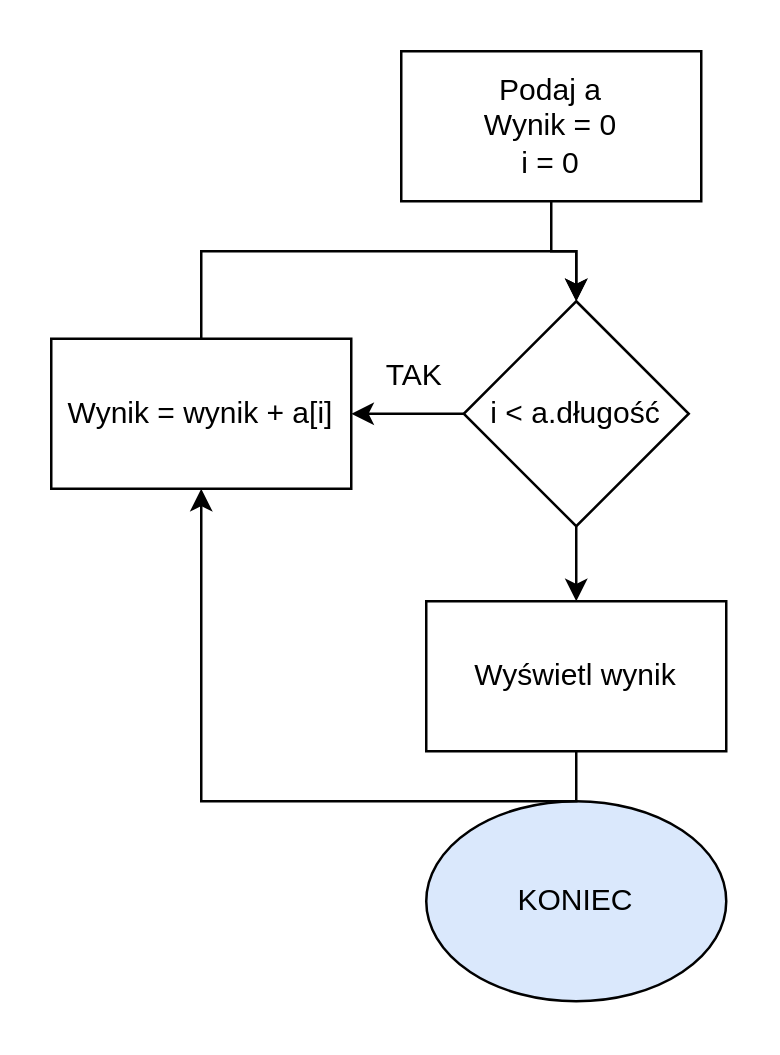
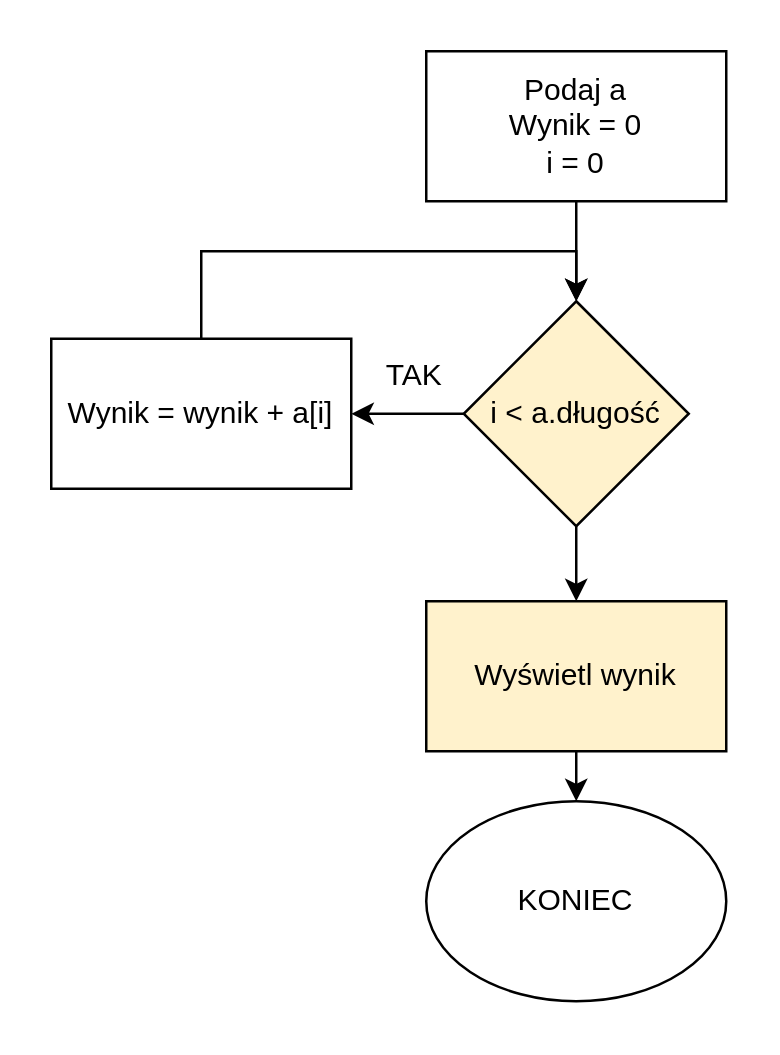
- <mxCell id="4" value="Podaj a&lt;br&gt;Wynik = 0&lt;br&gt;i = 0" style="rounded=0;whiteSpace=wrap;html=1;" vertex="1" parent="1"><mxGeometry x="160" y="20" width="120" height="60" as="geometry" /></mxCell>
+ <mxCell id="4" value="Podaj a&lt;br&gt;Wynik = 0&lt;br&gt;i = 0" style="rounded=0;whiteSpace=wrap;html=1;" vertex="1" parent="1"><mxGeometry x="170" y="20" width="120" height="60" as="geometry" /></mxCell>
- <mxCell id="7" value="i &amp;lt; a.długość" style="rhombus;whiteSpace=wrap;html=1;" vertex="1" parent="1"><mxGeometry x="185" y="120" width="90" height="90" as="geometry" /></mxCell>
+ <mxCell id="7" value="i &amp;lt; a.długość" style="rhombus;whiteSpace=wrap;html=1;fillColor=#fff2cc;" vertex="1" parent="1"><mxGeometry x="185" y="120" width="90" height="90" as="geometry" /></mxCell>
- <mxCell id="9" value="Wyświetl wynik" style="rounded=0;whiteSpace=wrap;html=1;" vertex="1" parent="1"><mxGeometry x="170" y="240" width="120" height="60" as="geometry" /></mxCell>
+ <mxCell id="9" value="Wyświetl wynik" style="rounded=0;whiteSpace=wrap;html=1;fillColor=#fff2cc;" vertex="1" parent="1"><mxGeometry x="170" y="240" width="120" height="60" as="geometry" /></mxCell>
- <mxCell id="8" style="edgeStyle=orthogonalEdgeStyle;rounded=0;orthogonalLoop=1;jettySize=auto;html=1;exitX=0.5;exitY=1;exitDx=0;exitDy=0;" edge="1" parent="1" source="9" target="11"><mxGeometry relative="1" as="geometry" /></mxCell>
+ <mxCell id="8" style="edgeStyle=orthogonalEdgeStyle;rounded=0;orthogonalLoop=1;jettySize=auto;html=1;exitX=0.5;exitY=1;exitDx=0;exitDy=0;entryX=0.5;entryY=0;entryDx=0;entryDy=0;" edge="1" parent="1" source="9" target="2"><mxGeometry relative="1" as="geometry" /></mxCell>
- <mxCell id="2" value="KONIEC" style="ellipse;whiteSpace=wrap;html=1;fillColor=#dae8fc;" vertex="1" parent="1"><mxGeometry x="170" y="320" width="120" height="80" as="geometry" /></mxCell>
+ <mxCell id="2" value="KONIEC" style="ellipse;whiteSpace=wrap;html=1;" vertex="1" parent="1"><mxGeometry x="170" y="320" width="120" height="80" as="geometry" /></mxCell>
